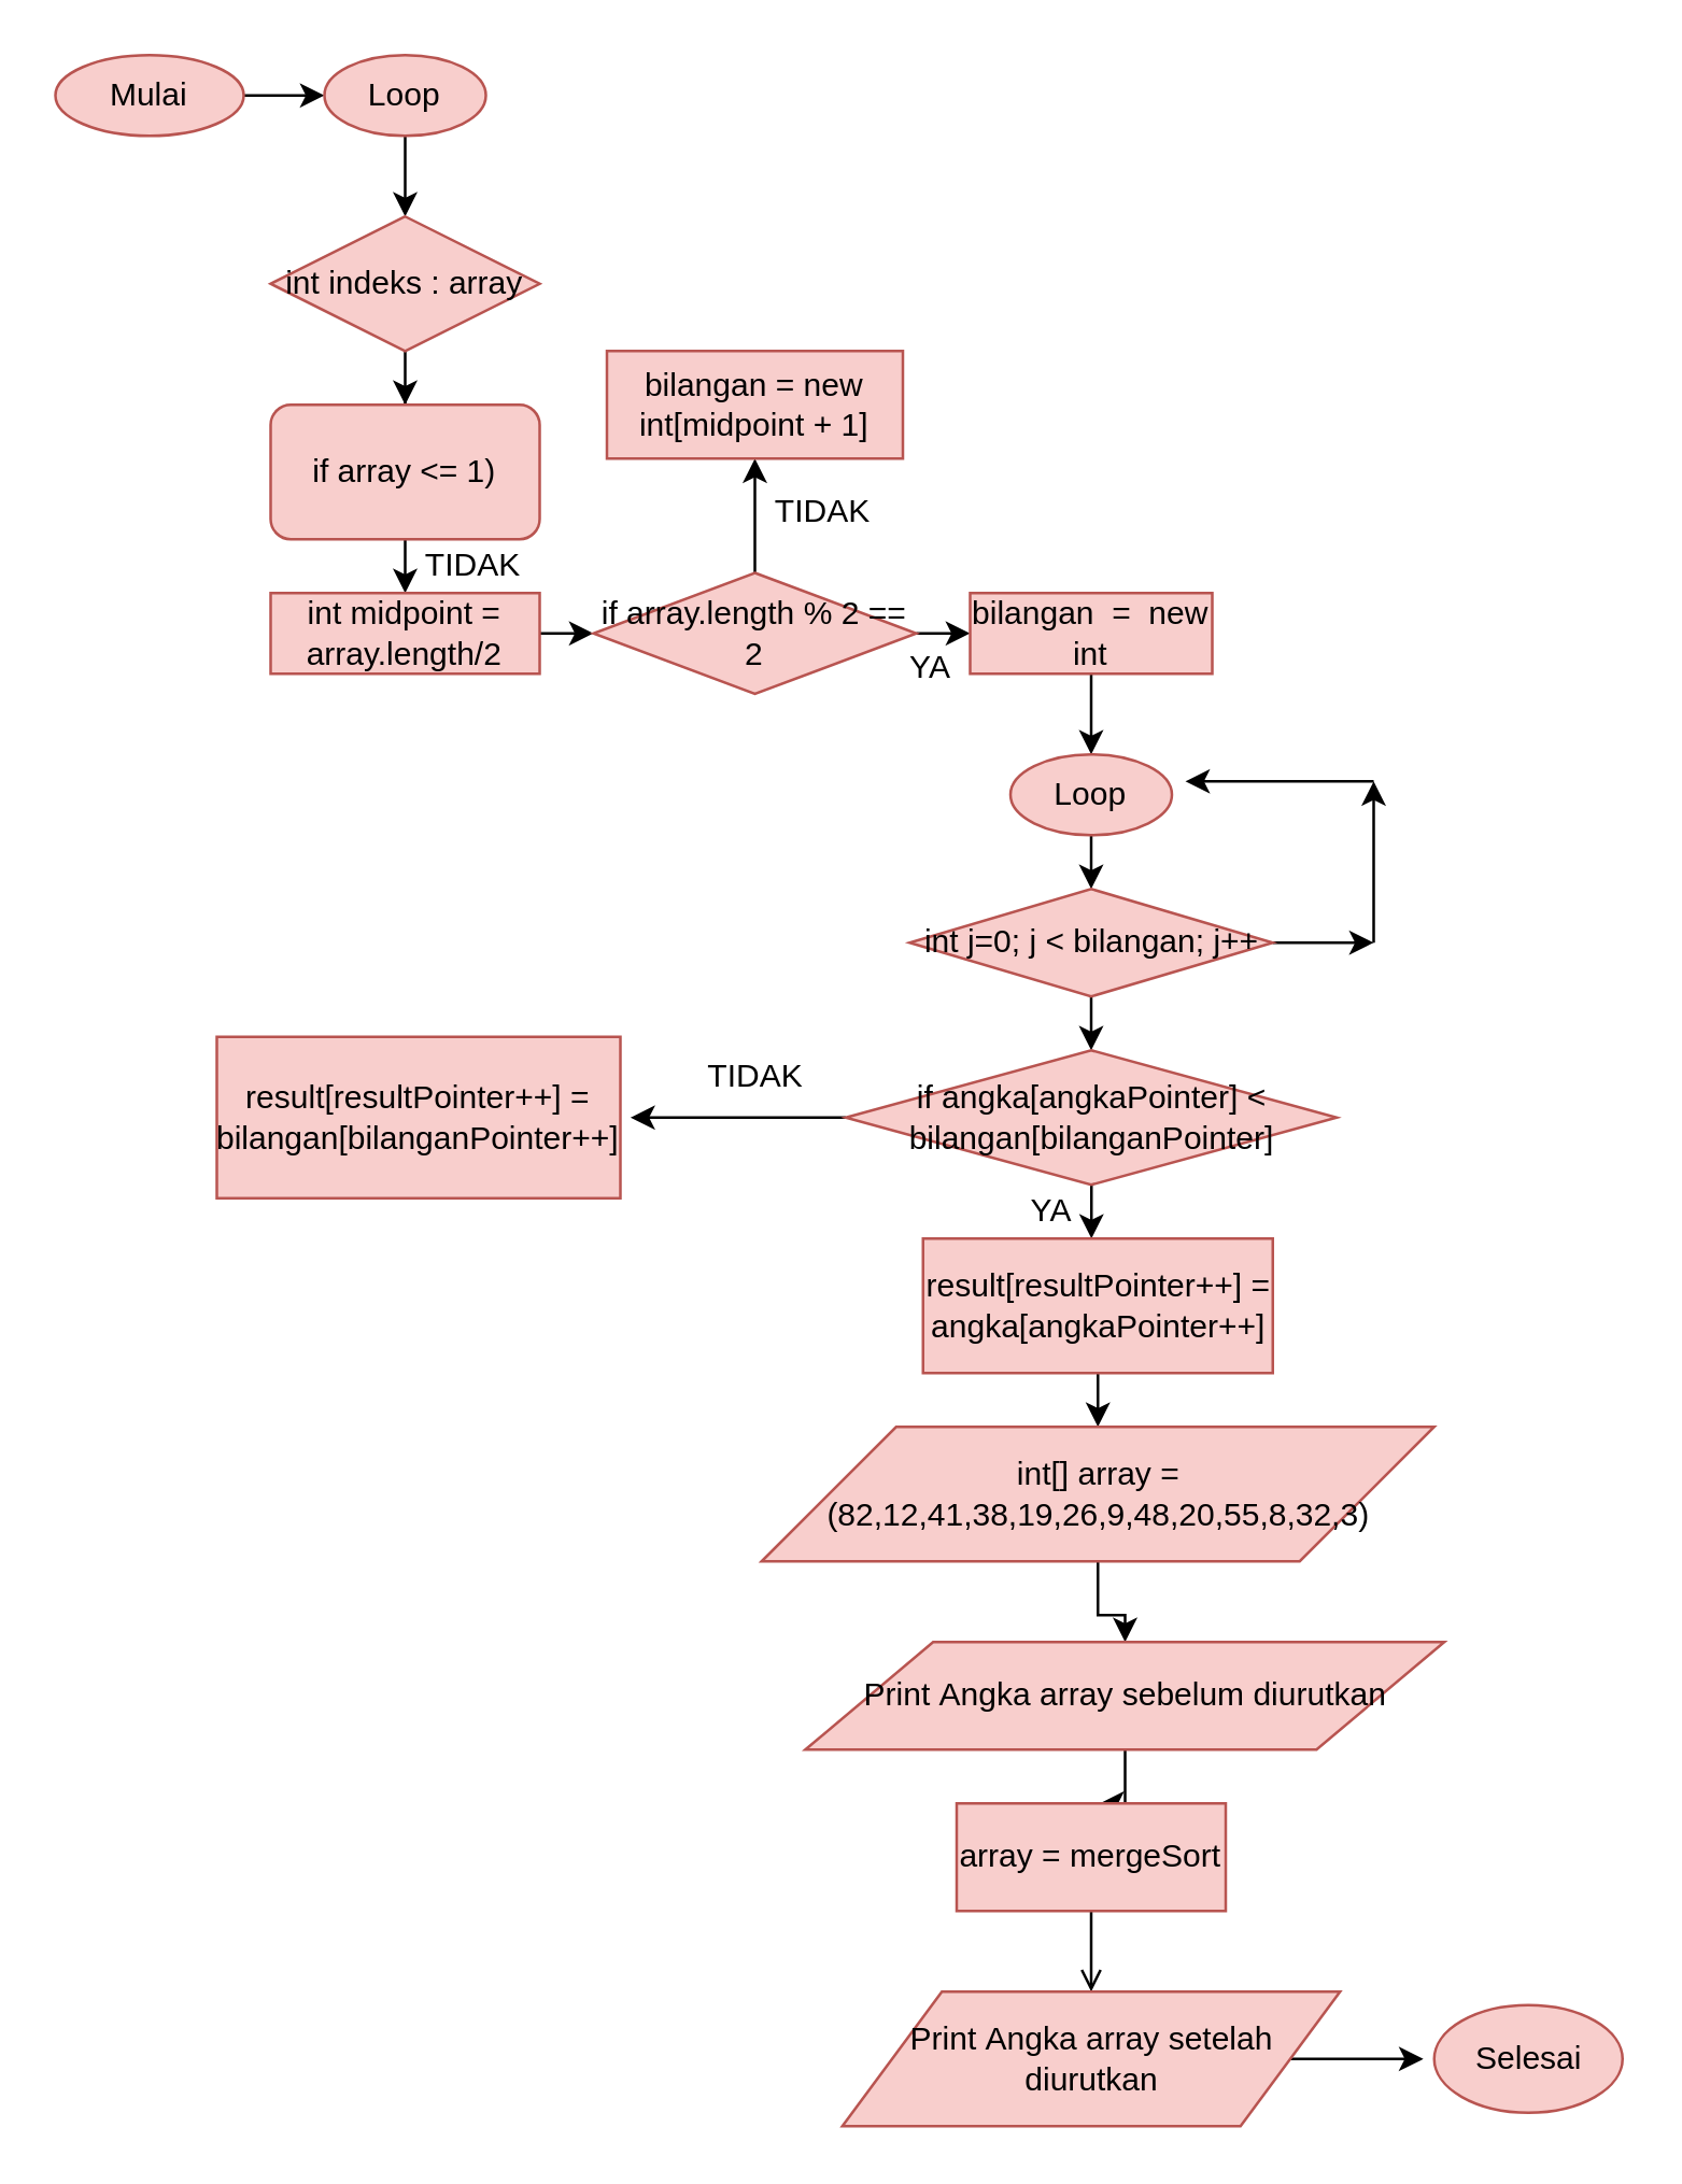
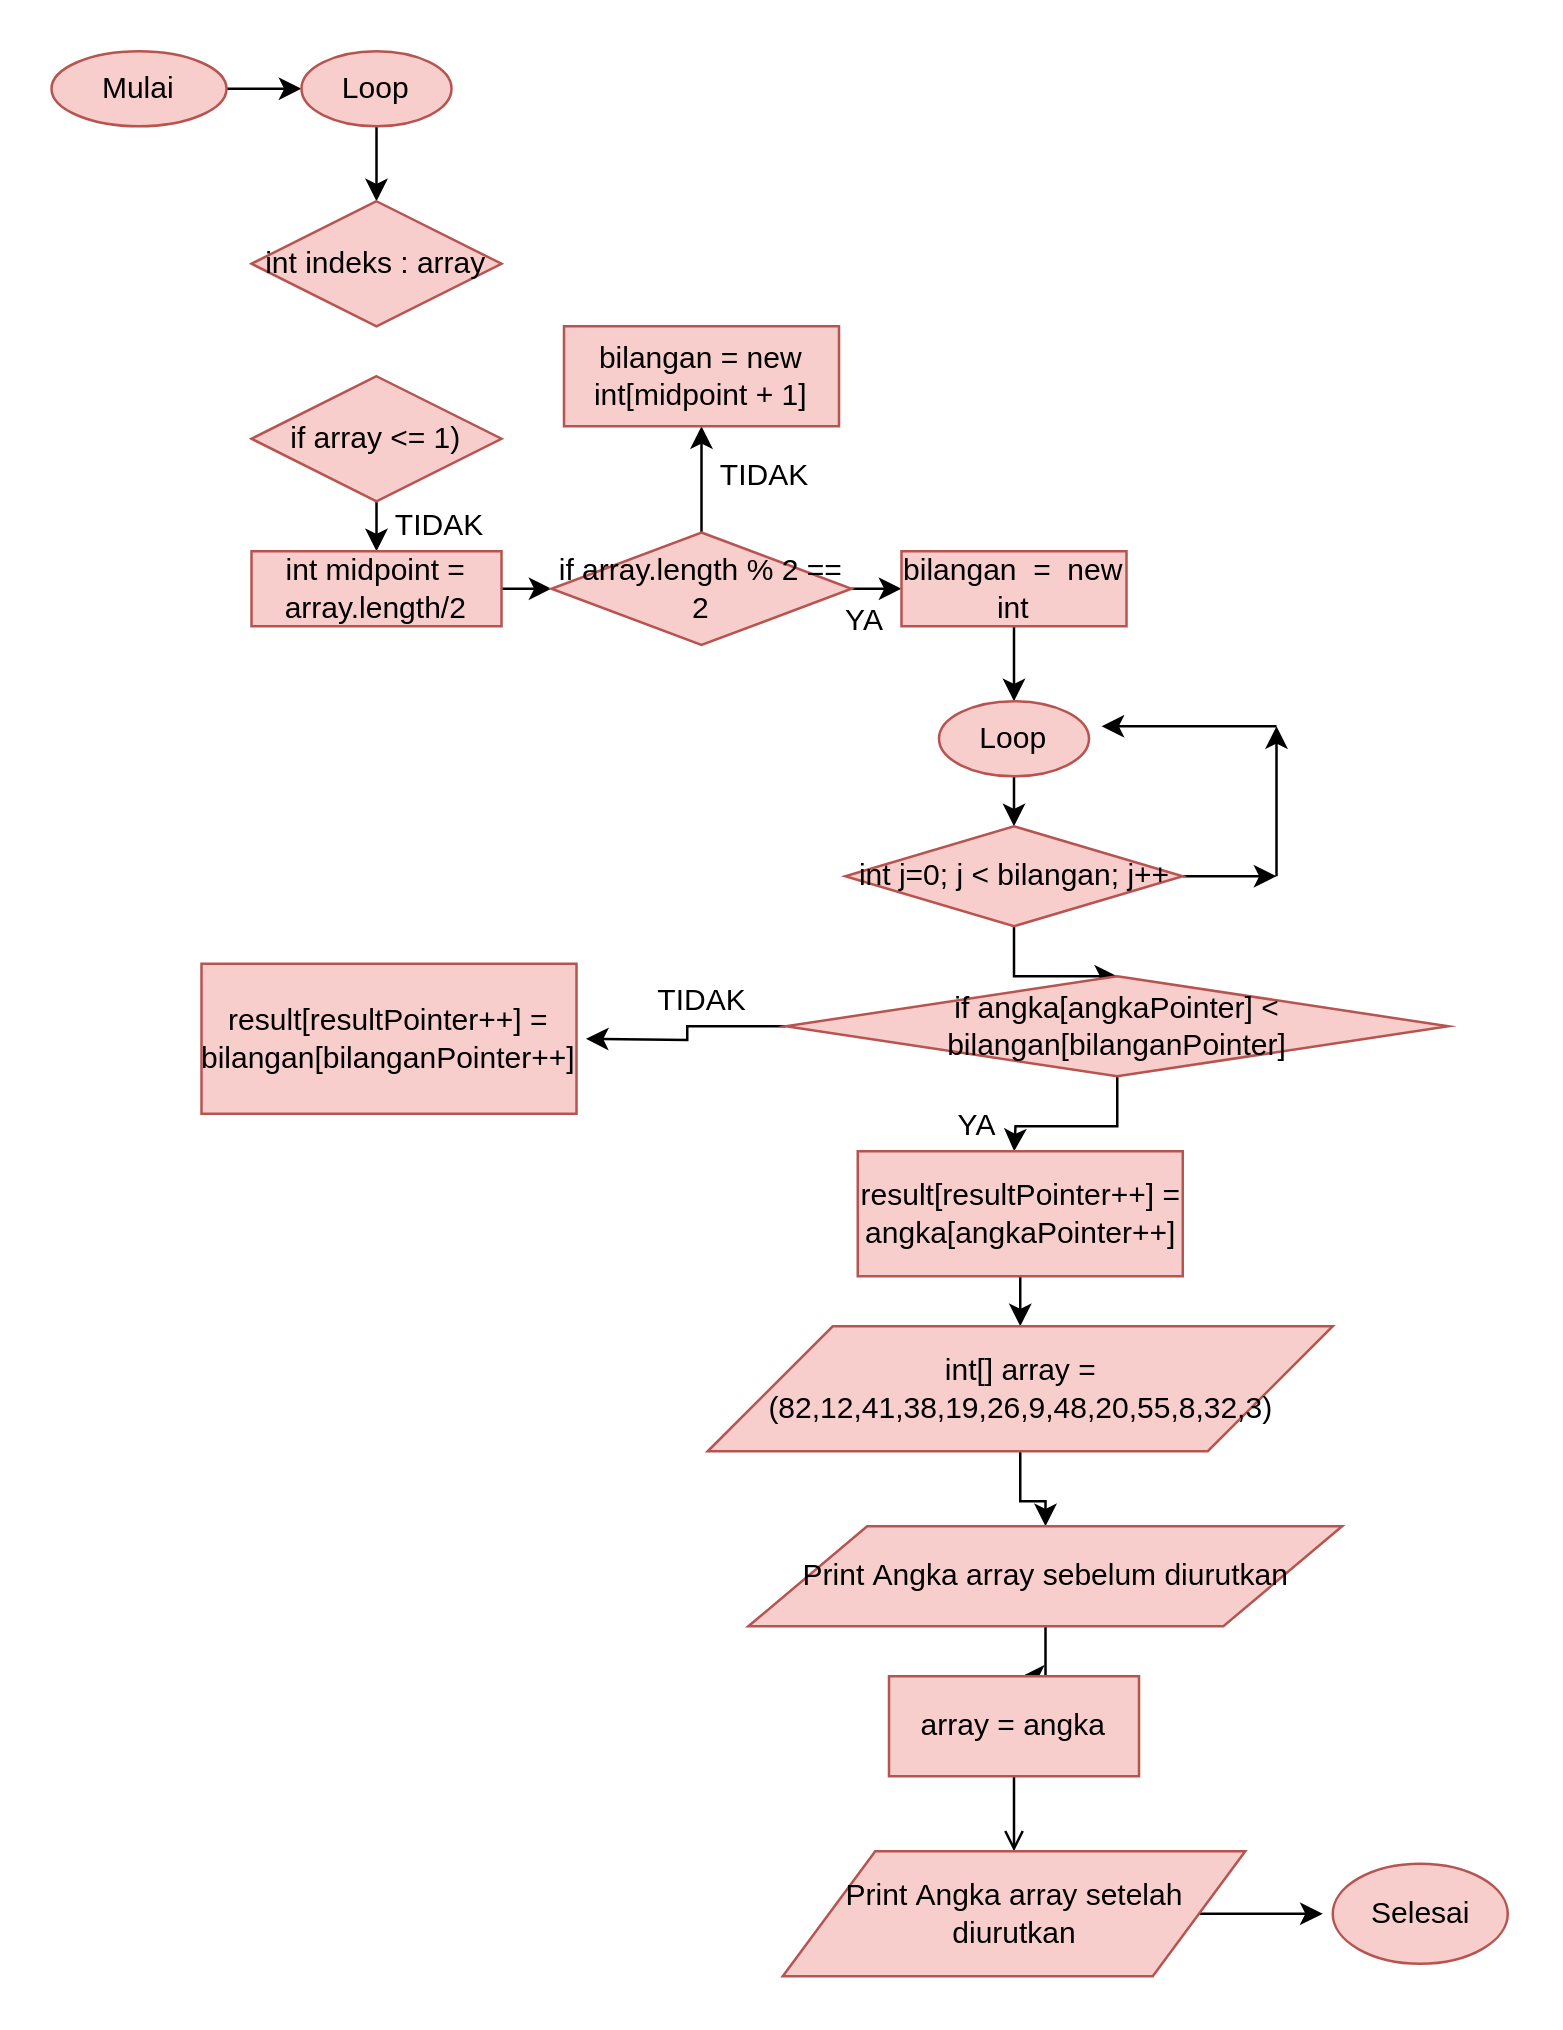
- <mxCell id="6" value="" style="edgeStyle=orthogonalEdgeStyle;rounded=0;orthogonalLoop=1;jettySize=auto;html=1;" edge="1" parent="1" source="7" target="9"><mxGeometry relative="1" as="geometry" /></mxCell>
- <mxCell id="9" value="if&amp;nbsp;array &amp;lt;= 1)" style="whiteSpace=wrap;html=1;fillColor=#f8cecc;strokeColor=#b85450;rounded=1;" vertex="1" parent="1"><mxGeometry x="100" y="150" width="100" height="50" as="geometry" /></mxCell>
+ <mxCell id="9" value="if&amp;nbsp;array &amp;lt;= 1)" style="rhombus;whiteSpace=wrap;html=1;fillColor=#f8cecc;strokeColor=#b85450;" vertex="1" parent="1"><mxGeometry x="100" y="150" width="100" height="50" as="geometry" /></mxCell>
- <mxCell id="28" value="if&amp;nbsp;angka[angkaPointer] &amp;lt; bilangan[bilanganPointer]" style="rhombus;whiteSpace=wrap;html=1;fillColor=#f8cecc;strokeColor=#b85450;" vertex="1" parent="1"><mxGeometry x="313.75" y="390" width="182.5" height="50" as="geometry" /></mxCell>
+ <mxCell id="28" value="if&amp;nbsp;angka[angkaPointer] &amp;lt; bilangan[bilanganPointer]" style="rhombus;whiteSpace=wrap;html=1;fillColor=#f8cecc;strokeColor=#b85450;" vertex="1" parent="1"><mxGeometry x="313.75" y="390" width="265" height="40" as="geometry" /></mxCell>
- <mxCell id="41" value="array = mergeSort" style="rounded=0;whiteSpace=wrap;html=1;fillColor=#f8cecc;strokeColor=#b85450;" vertex="1" parent="1"><mxGeometry x="355" y="670" width="100" height="40" as="geometry" /></mxCell>
+ <mxCell id="41" value="array = angka" style="rounded=0;whiteSpace=wrap;html=1;fillColor=#f8cecc;strokeColor=#b85450;" vertex="1" parent="1"><mxGeometry x="355" y="670" width="100" height="40" as="geometry" /></mxCell>
